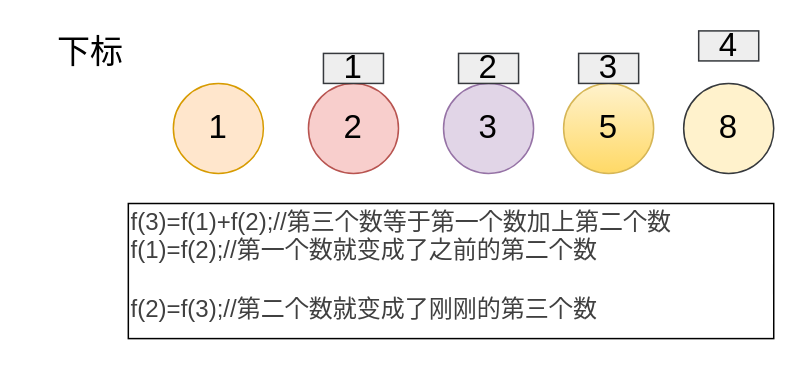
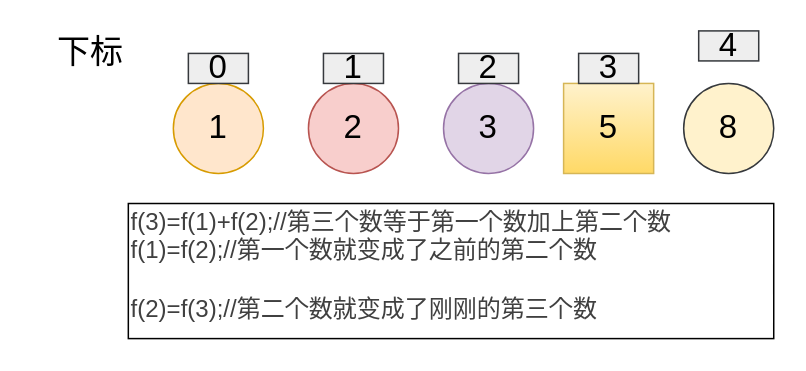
+ <mxCell id="8" value="&lt;font style=&quot;font-size: 22px&quot;&gt;0&lt;/font&gt;" style="text;html=1;strokeColor=#36393d;fillColor=#eeeeee;align=center;verticalAlign=middle;whiteSpace=wrap;rounded=0;" vertex="1" parent="1"><mxGeometry x="125" y="35" width="40" height="20" as="geometry" /></mxCell>
- <mxCell id="4" value="&lt;font style=&quot;font-size: 22px&quot;&gt;5&lt;/font&gt;" style="ellipse;whiteSpace=wrap;html=1;aspect=fixed;gradientColor=#ffd966;fillColor=#fff2cc;strokeColor=#d6b656;" vertex="1" parent="1"><mxGeometry x="375" y="55" width="60" height="60" as="geometry" /></mxCell>
+ <mxCell id="4" value="&lt;font style=&quot;font-size: 22px&quot;&gt;5&lt;/font&gt;" style="whiteSpace=wrap;html=1;aspect=fixed;gradientColor=#ffd966;fillColor=#fff2cc;strokeColor=#d6b656;rounded=0;" vertex="1" parent="1"><mxGeometry x="375" y="55" width="60" height="60" as="geometry" /></mxCell>
